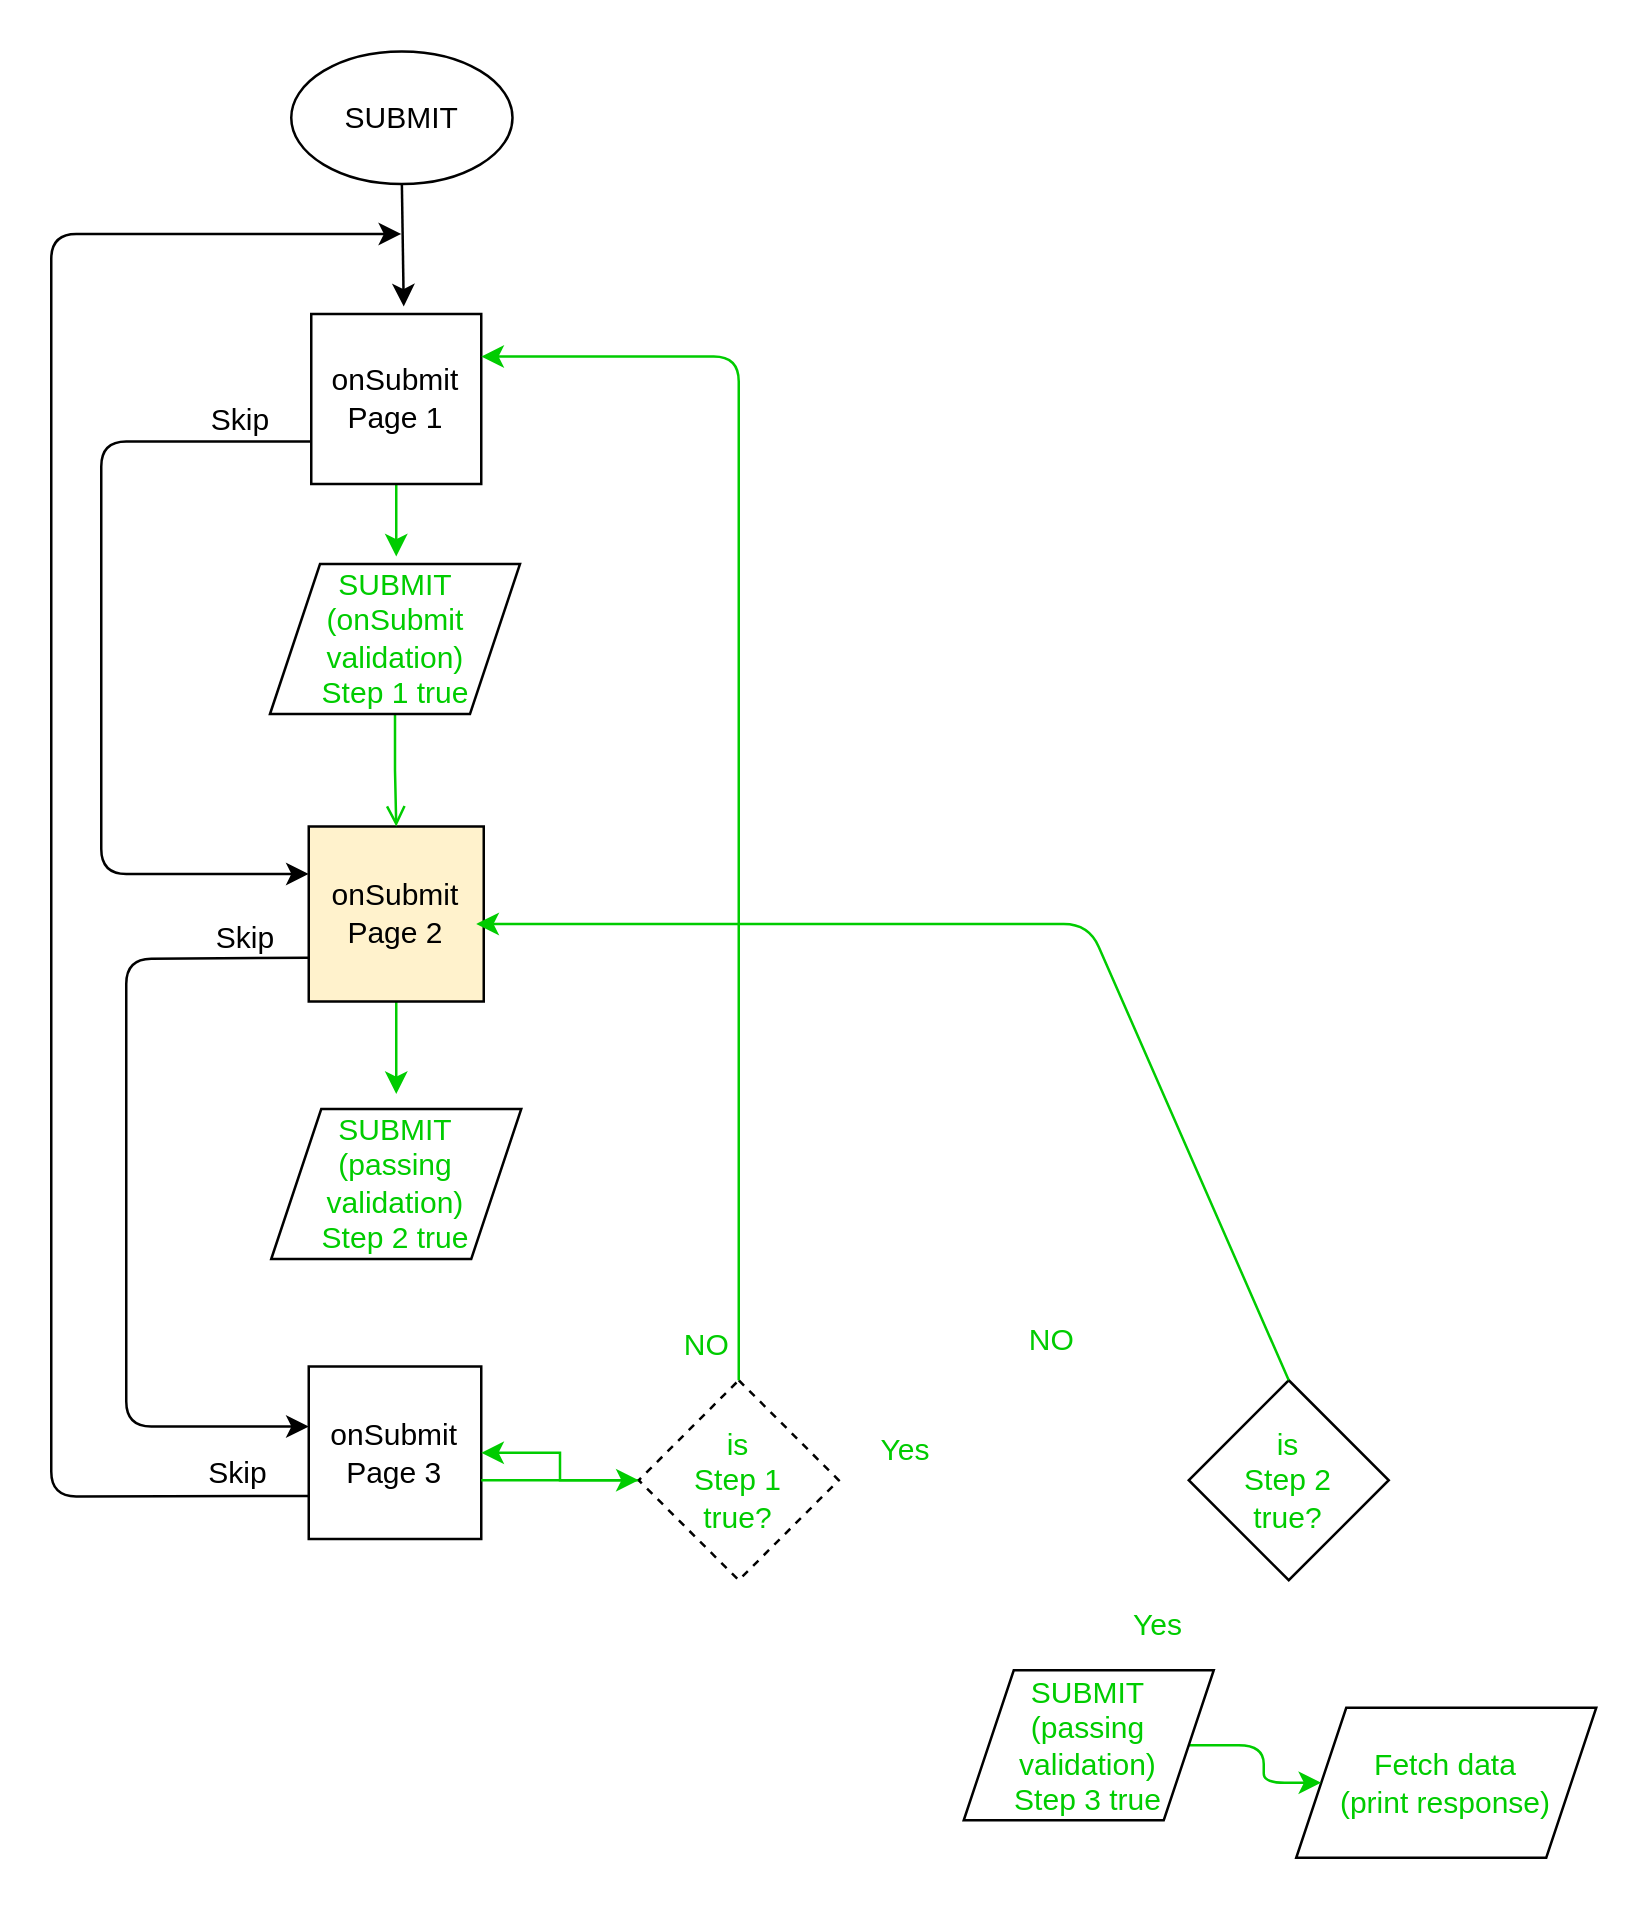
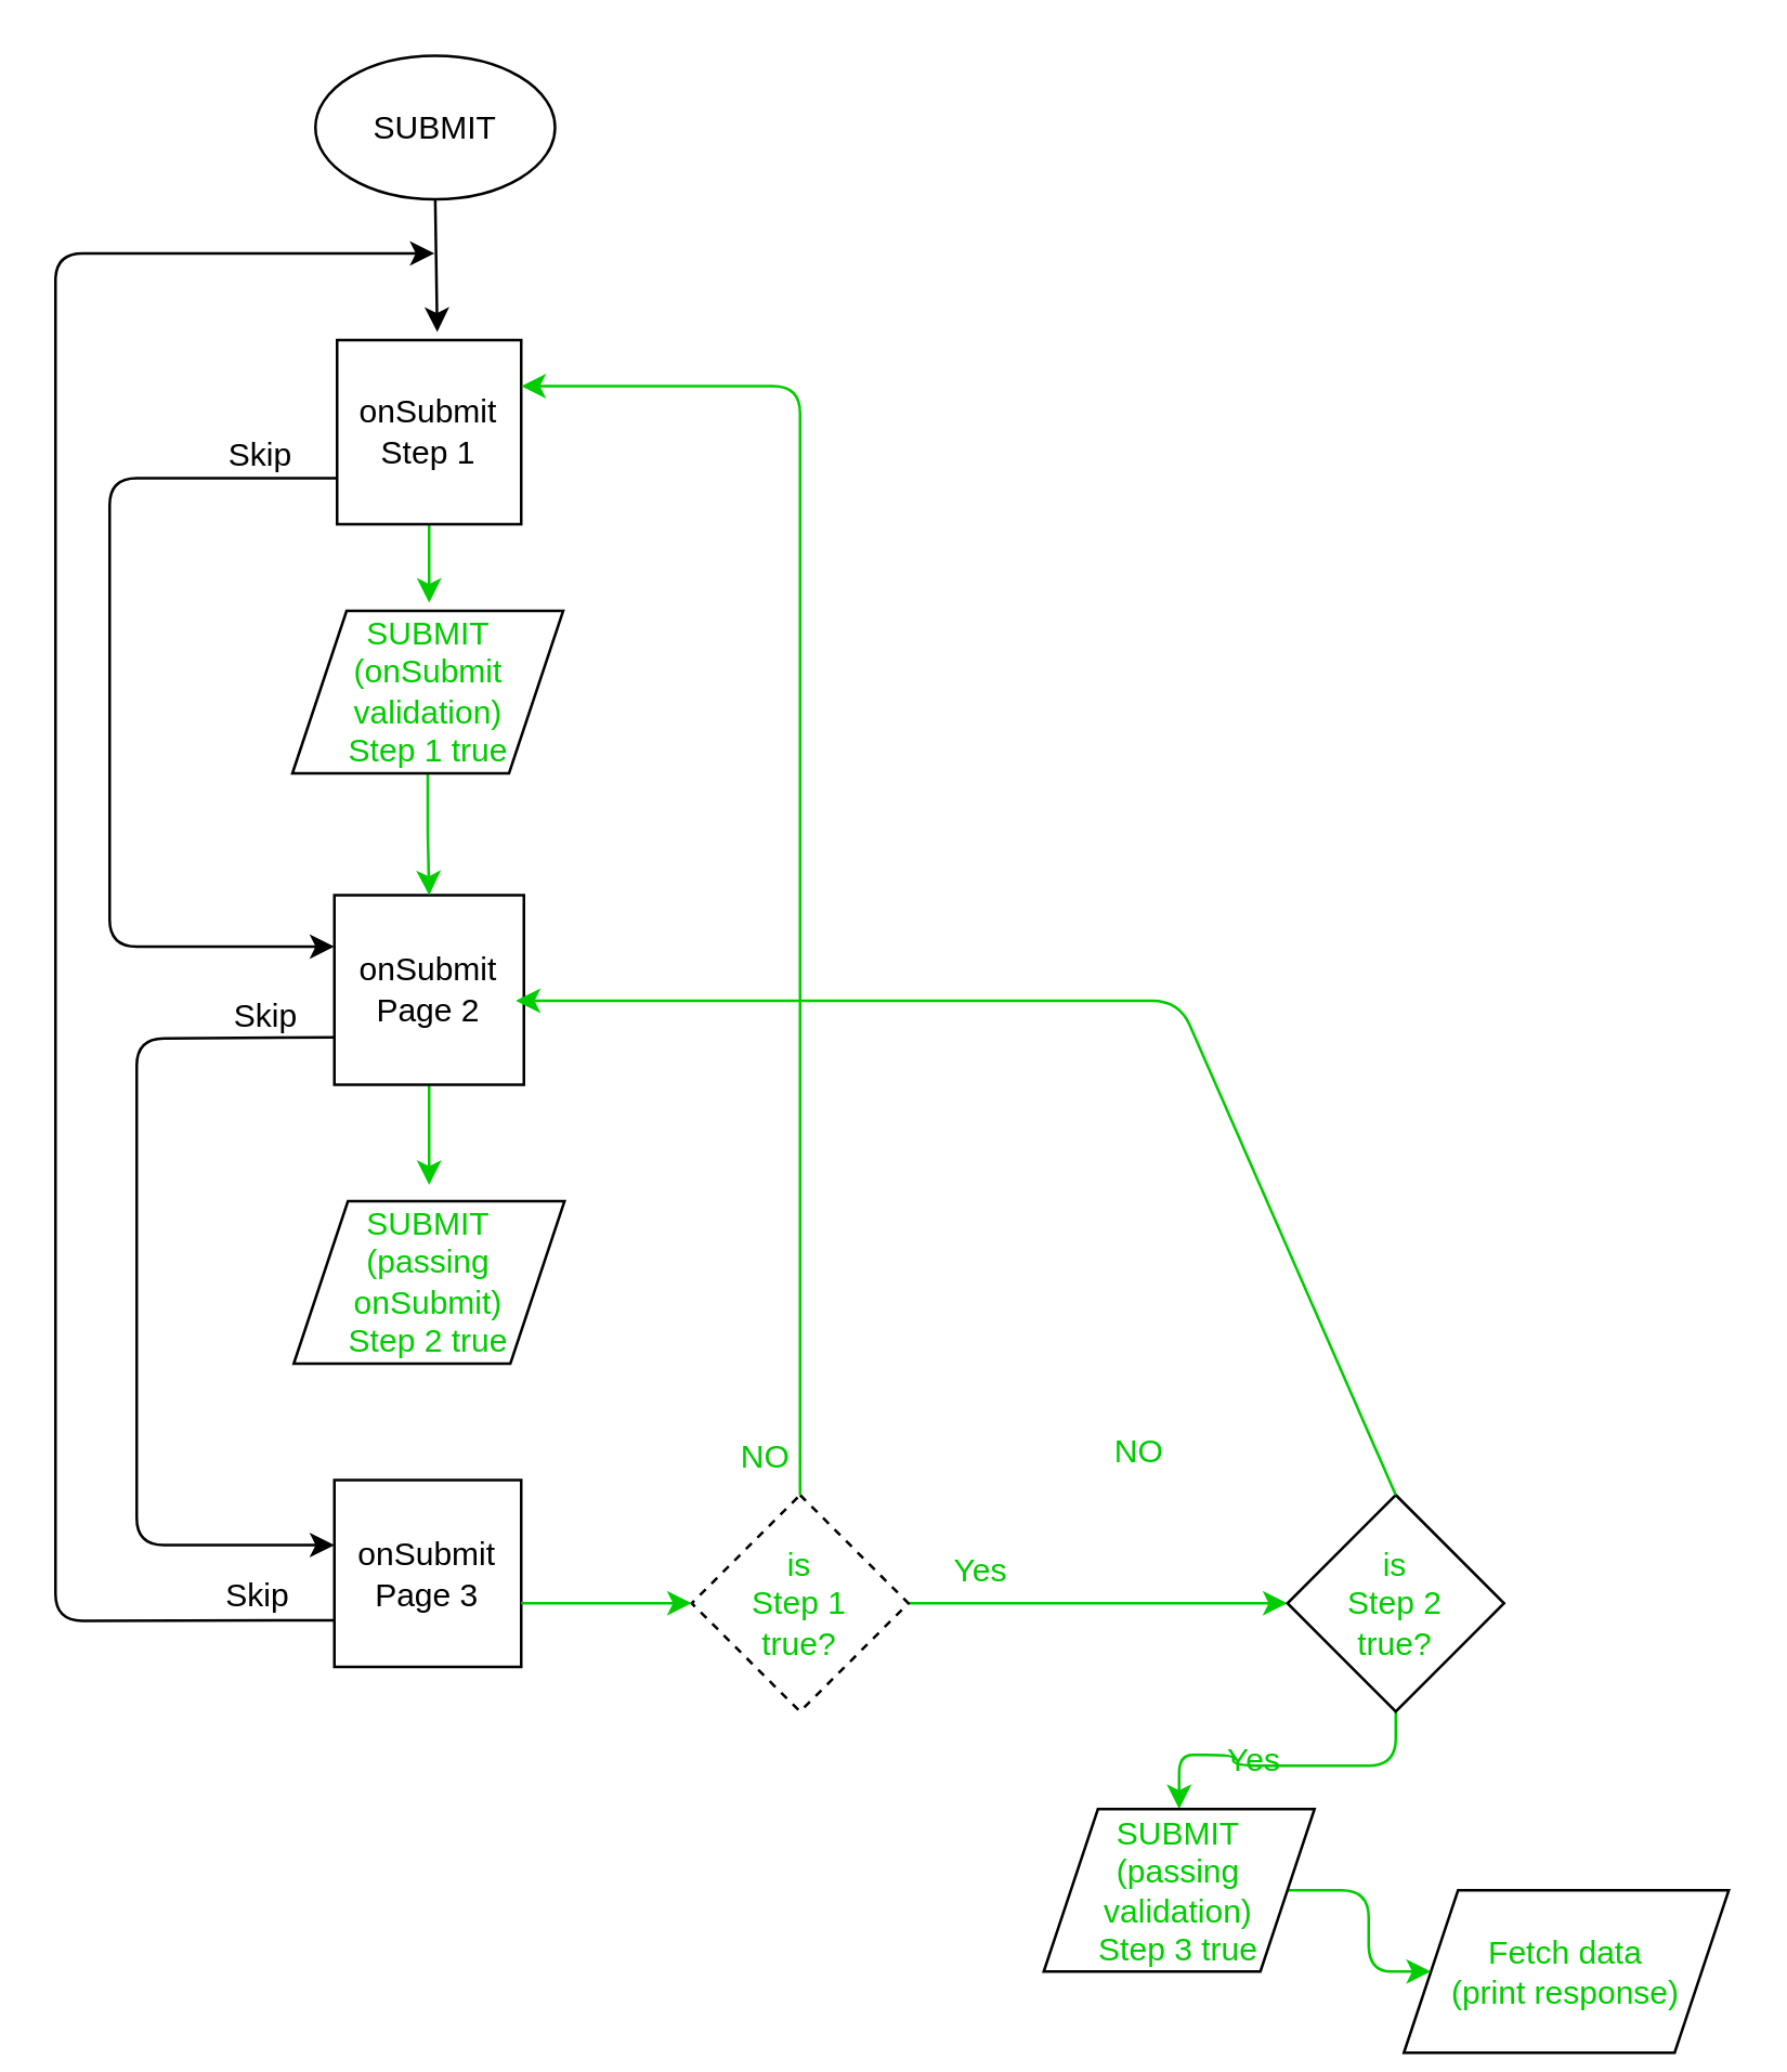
- <mxCell id="9" value="onSubmit&lt;br&gt;Page 1" style="whiteSpace=wrap;html=1;aspect=fixed;" parent="1" vertex="1"><mxGeometry x="124" y="125" width="68" height="68" as="geometry" /></mxCell>
+ <mxCell id="9" value="onSubmit&lt;br&gt;Step 1" style="whiteSpace=wrap;html=1;aspect=fixed;" parent="1" vertex="1"><mxGeometry x="124" y="125" width="68" height="68" as="geometry" /></mxCell>
- <mxCell id="16" value="" style="edgeStyle=orthogonalEdgeStyle;rounded=0;orthogonalLoop=1;jettySize=auto;html=1;fontColor=#00CC00;strokeColor=#00CC00;exitX=0.5;exitY=1;exitDx=0;exitDy=0;endArrow=open;" parent="1" source="28" target="11" edge="1"><mxGeometry relative="1" as="geometry"><mxPoint x="158" y="302" as="sourcePoint" /></mxGeometry></mxCell>
+ <mxCell id="16" value="" style="edgeStyle=orthogonalEdgeStyle;rounded=0;orthogonalLoop=1;jettySize=auto;html=1;fontColor=#00CC00;strokeColor=#00CC00;exitX=0.5;exitY=1;exitDx=0;exitDy=0;" parent="1" source="28" target="11" edge="1"><mxGeometry relative="1" as="geometry"><mxPoint x="158" y="302" as="sourcePoint" /></mxGeometry></mxCell>
- <mxCell id="11" value="onSubmit&lt;br&gt;Page 2" style="whiteSpace=wrap;html=1;aspect=fixed;fillColor=#fff2cc;" parent="1" vertex="1"><mxGeometry x="123" y="330" width="70" height="70" as="geometry" /></mxCell>
+ <mxCell id="11" value="onSubmit&lt;br&gt;Page 2" style="whiteSpace=wrap;html=1;aspect=fixed;" parent="1" vertex="1"><mxGeometry x="123" y="330" width="70" height="70" as="geometry" /></mxCell>
- <mxCell id="29" value="&lt;div style=&quot;color: rgb(0 , 204 , 0)&quot;&gt;SUBMIT&lt;/div&gt;&lt;span style=&quot;color: rgb(0 , 204 , 0)&quot;&gt;(passing validation)&lt;/span&gt;&lt;br style=&quot;color: rgb(0 , 204 , 0)&quot;&gt;&lt;div style=&quot;color: rgb(0 , 204 , 0)&quot;&gt;Step 2 true&lt;/div&gt;" style="shape=parallelogram;perimeter=parallelogramPerimeter;whiteSpace=wrap;html=1;fixedSize=1;" parent="1" vertex="1"><mxGeometry x="108" y="443" width="100" height="60" as="geometry" /></mxCell>
+ <mxCell id="29" value="&lt;div style=&quot;color: rgb(0 , 204 , 0)&quot;&gt;SUBMIT&lt;/div&gt;&lt;span style=&quot;color: rgb(0 , 204 , 0)&quot;&gt;(passing onSubmit)&lt;/span&gt;&lt;br style=&quot;color: rgb(0 , 204 , 0)&quot;&gt;&lt;div style=&quot;color: rgb(0 , 204 , 0)&quot;&gt;Step 2 true&lt;/div&gt;" style="shape=parallelogram;perimeter=parallelogramPerimeter;whiteSpace=wrap;html=1;fixedSize=1;" parent="1" vertex="1"><mxGeometry x="108" y="443" width="100" height="60" as="geometry" /></mxCell>
- <mxCell id="17" value="" style="edgeStyle=orthogonalEdgeStyle;rounded=0;orthogonalLoop=1;jettySize=auto;html=1;fontColor=#00CC00;strokeColor=#00CC00;" parent="1" source="18" target="12" edge="1"><mxGeometry relative="1" as="geometry" /></mxCell>
+ <mxCell id="17" value="" style="edgeStyle=orthogonalEdgeStyle;rounded=0;orthogonalLoop=1;jettySize=auto;html=1;fontColor=#00CC00;strokeColor=#00CC00;" parent="1" source="18" target="23" edge="1"><mxGeometry relative="1" as="geometry" /></mxCell>
+ <mxCell id="22" value="" style="edgeStyle=orthogonalEdgeStyle;rounded=1;orthogonalLoop=1;jettySize=auto;html=1;strokeColor=#00CC00;fontColor=#00CC00;" edge="1" parent="1" source="23" target="31"><mxGeometry relative="1" as="geometry" /></mxCell>
- <mxCell id="15" value="Fetch data&lt;br&gt;(print response)" style="shape=parallelogram;perimeter=parallelogramPerimeter;whiteSpace=wrap;html=1;fixedSize=1;fontColor=#00CC00;" parent="1" vertex="1"><mxGeometry x="518" y="682.5" width="120" height="60" as="geometry" /></mxCell>
+ <mxCell id="15" value="Fetch data&lt;br&gt;(print response)" style="shape=parallelogram;perimeter=parallelogramPerimeter;whiteSpace=wrap;html=1;fixedSize=1;fontColor=#00CC00;" parent="1" vertex="1"><mxGeometry x="518" y="697.5" width="120" height="60" as="geometry" /></mxCell>
